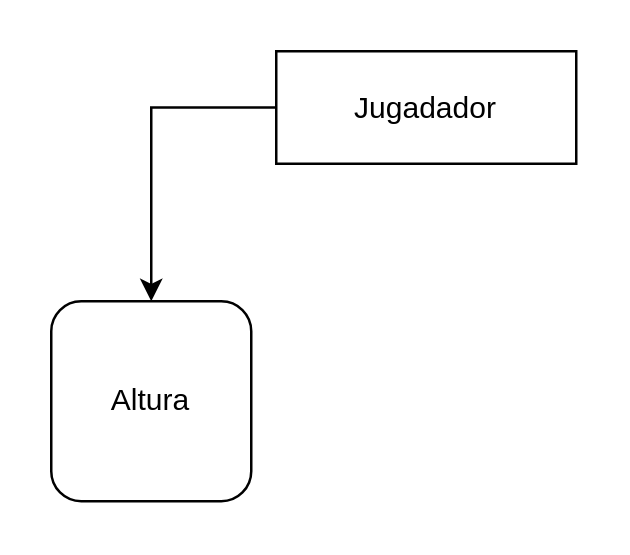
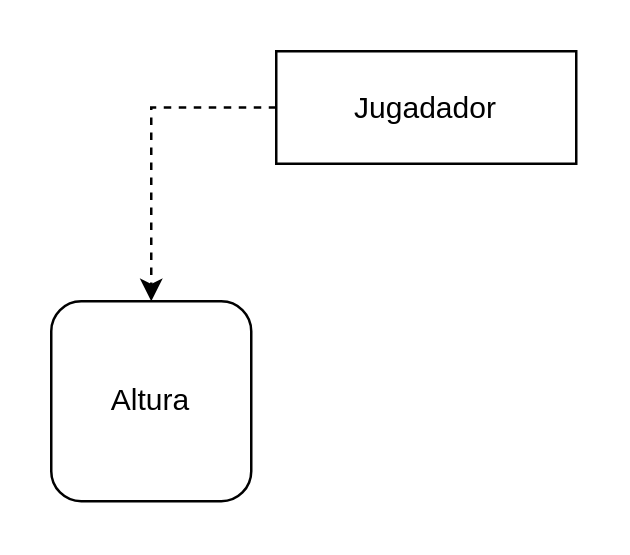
- <mxCell id="2" value="" style="edgeStyle=orthogonalEdgeStyle;rounded=0;orthogonalLoop=1;jettySize=auto;html=1;" edge="1" parent="1" source="3" target="4"><mxGeometry relative="1" as="geometry" /></mxCell>
+ <mxCell id="2" value="" style="edgeStyle=orthogonalEdgeStyle;rounded=0;orthogonalLoop=1;jettySize=auto;html=1;dashed=1;" edge="1" parent="1" source="3" target="4"><mxGeometry relative="1" as="geometry" /></mxCell>
